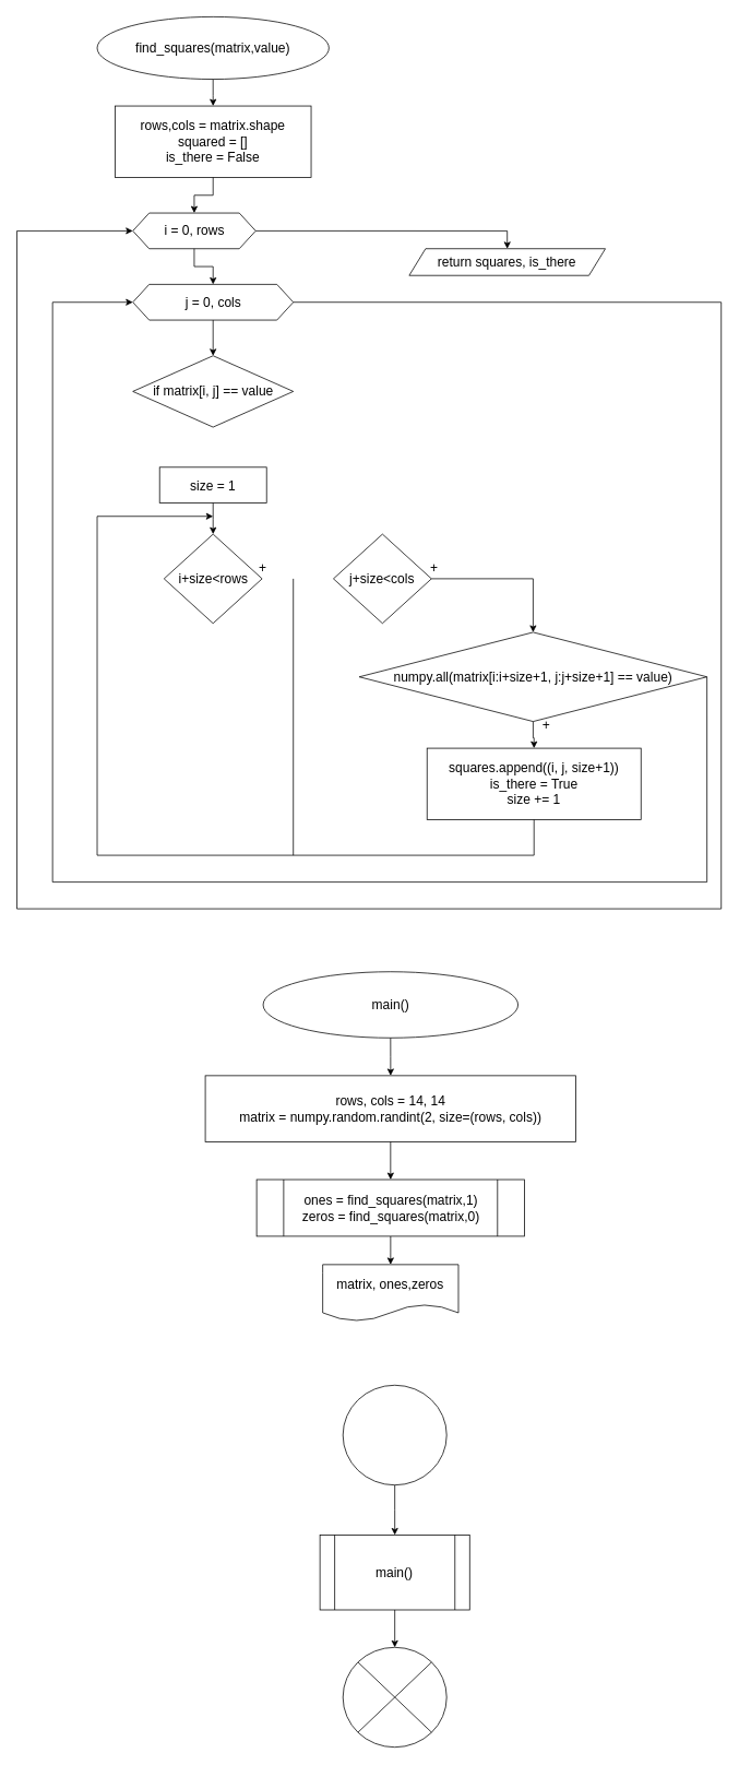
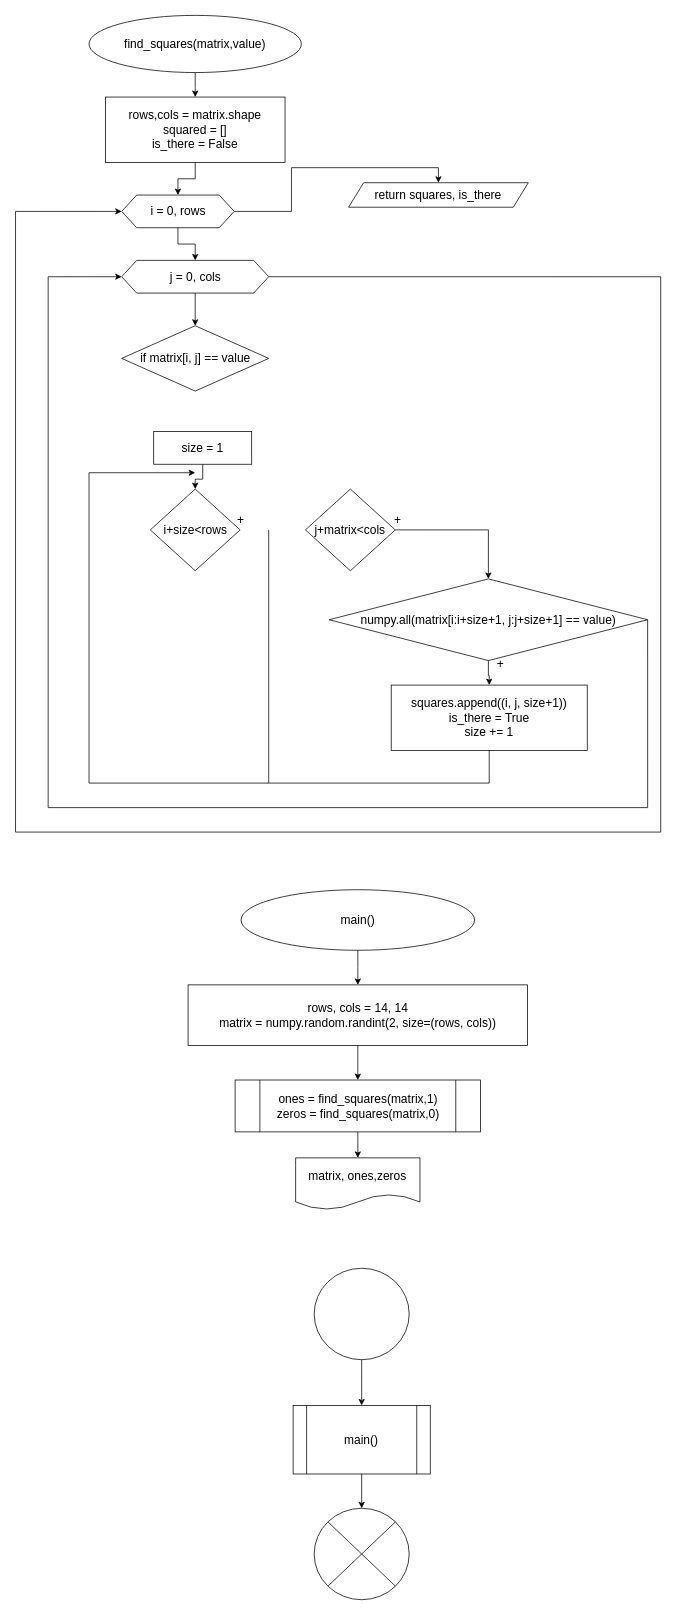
- <mxCell id="45" value="&lt;font style=&quot;font-size: 16px;&quot;&gt;return squares, is_there&lt;/font&gt;" style="shape=parallelogram;perimeter=parallelogramPerimeter;whiteSpace=wrap;html=1;fixedSize=1;" vertex="1" parent="18"><mxGeometry x="478.987" y="283.039" width="239.494" height="32.658" as="geometry" /></mxCell>
+ <mxCell id="45" value="&lt;font style=&quot;font-size: 16px;&quot;&gt;return squares, is_there&lt;/font&gt;" style="shape=parallelogram;perimeter=parallelogramPerimeter;whiteSpace=wrap;html=1;fixedSize=1;" vertex="1" parent="18"><mxGeometry x="443.987" y="223.039" width="239.494" height="32.658" as="geometry" /></mxCell>
- <mxCell id="29" value="&lt;font style=&quot;font-size: 16px;&quot;&gt;size = 1&lt;/font&gt;" style="rounded=0;whiteSpace=wrap;html=1;" vertex="1" parent="18"><mxGeometry x="174.177" y="549.748" width="130.633" height="43.544" as="geometry" /></mxCell>
+ <mxCell id="29" value="&lt;font style=&quot;font-size: 16px;&quot;&gt;size = 1&lt;/font&gt;" style="rounded=0;whiteSpace=wrap;html=1;" vertex="1" parent="18"><mxGeometry x="184.177" y="554.748" width="130.633" height="43.544" as="geometry" /></mxCell>
- <mxCell id="32" value="&lt;font style=&quot;font-size: 16px;&quot;&gt;j+size&amp;lt;cols&lt;/font&gt;" style="rhombus;whiteSpace=wrap;html=1;" vertex="1" parent="18"><mxGeometry x="386.456" y="631.394" width="119.747" height="108.861" as="geometry" /></mxCell>
+ <mxCell id="32" value="&lt;font style=&quot;font-size: 16px;&quot;&gt;j+matrix&amp;lt;cols&lt;/font&gt;" style="rhombus;whiteSpace=wrap;html=1;" vertex="1" parent="18"><mxGeometry x="386.456" y="631.394" width="119.747" height="108.861" as="geometry" /></mxCell>
